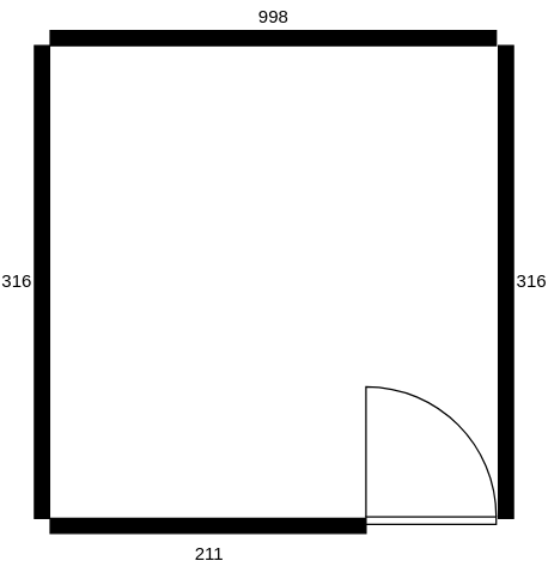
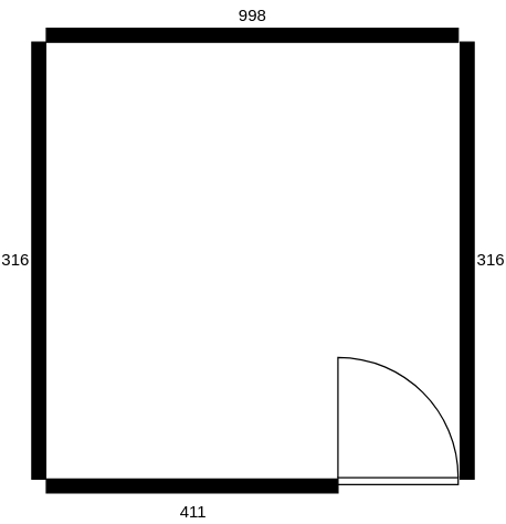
- <mxCell id="3" value="211" style="verticalLabelPosition=bottom;html=1;verticalAlign=top;align=center;shape=mxgraph.floorplan.wall;fillColor=#000000;labelPosition=center;" vertex="1" parent="1"><mxGeometry x="31" y="346" width="211" height="10" as="geometry" /></mxCell>
+ <mxCell id="3" value="411" style="verticalLabelPosition=bottom;html=1;verticalAlign=top;align=center;shape=mxgraph.floorplan.wall;fillColor=#000000;labelPosition=center;" vertex="1" parent="1"><mxGeometry x="31" y="346" width="211" height="10" as="geometry" /></mxCell>
